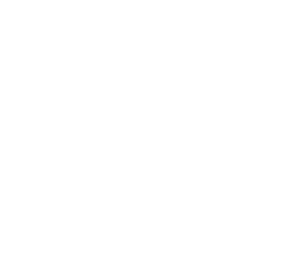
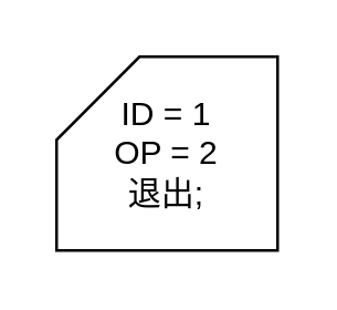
+ <mxCell id="2" value="&lt;font&gt;ID = 1&lt;br&gt;OP = 2&lt;br&gt;退出;&lt;br&gt;&lt;/font&gt;" style="shape=card;whiteSpace=wrap;html=1;sketch=0;fillStyle=auto;fillColor=none;gradientColor=none;gradientDirection=west;fontColor=#000000;labelBackgroundColor=none;" vertex="1" parent="1"><mxGeometry x="20" y="20" width="80" height="70" as="geometry" /></mxCell>
